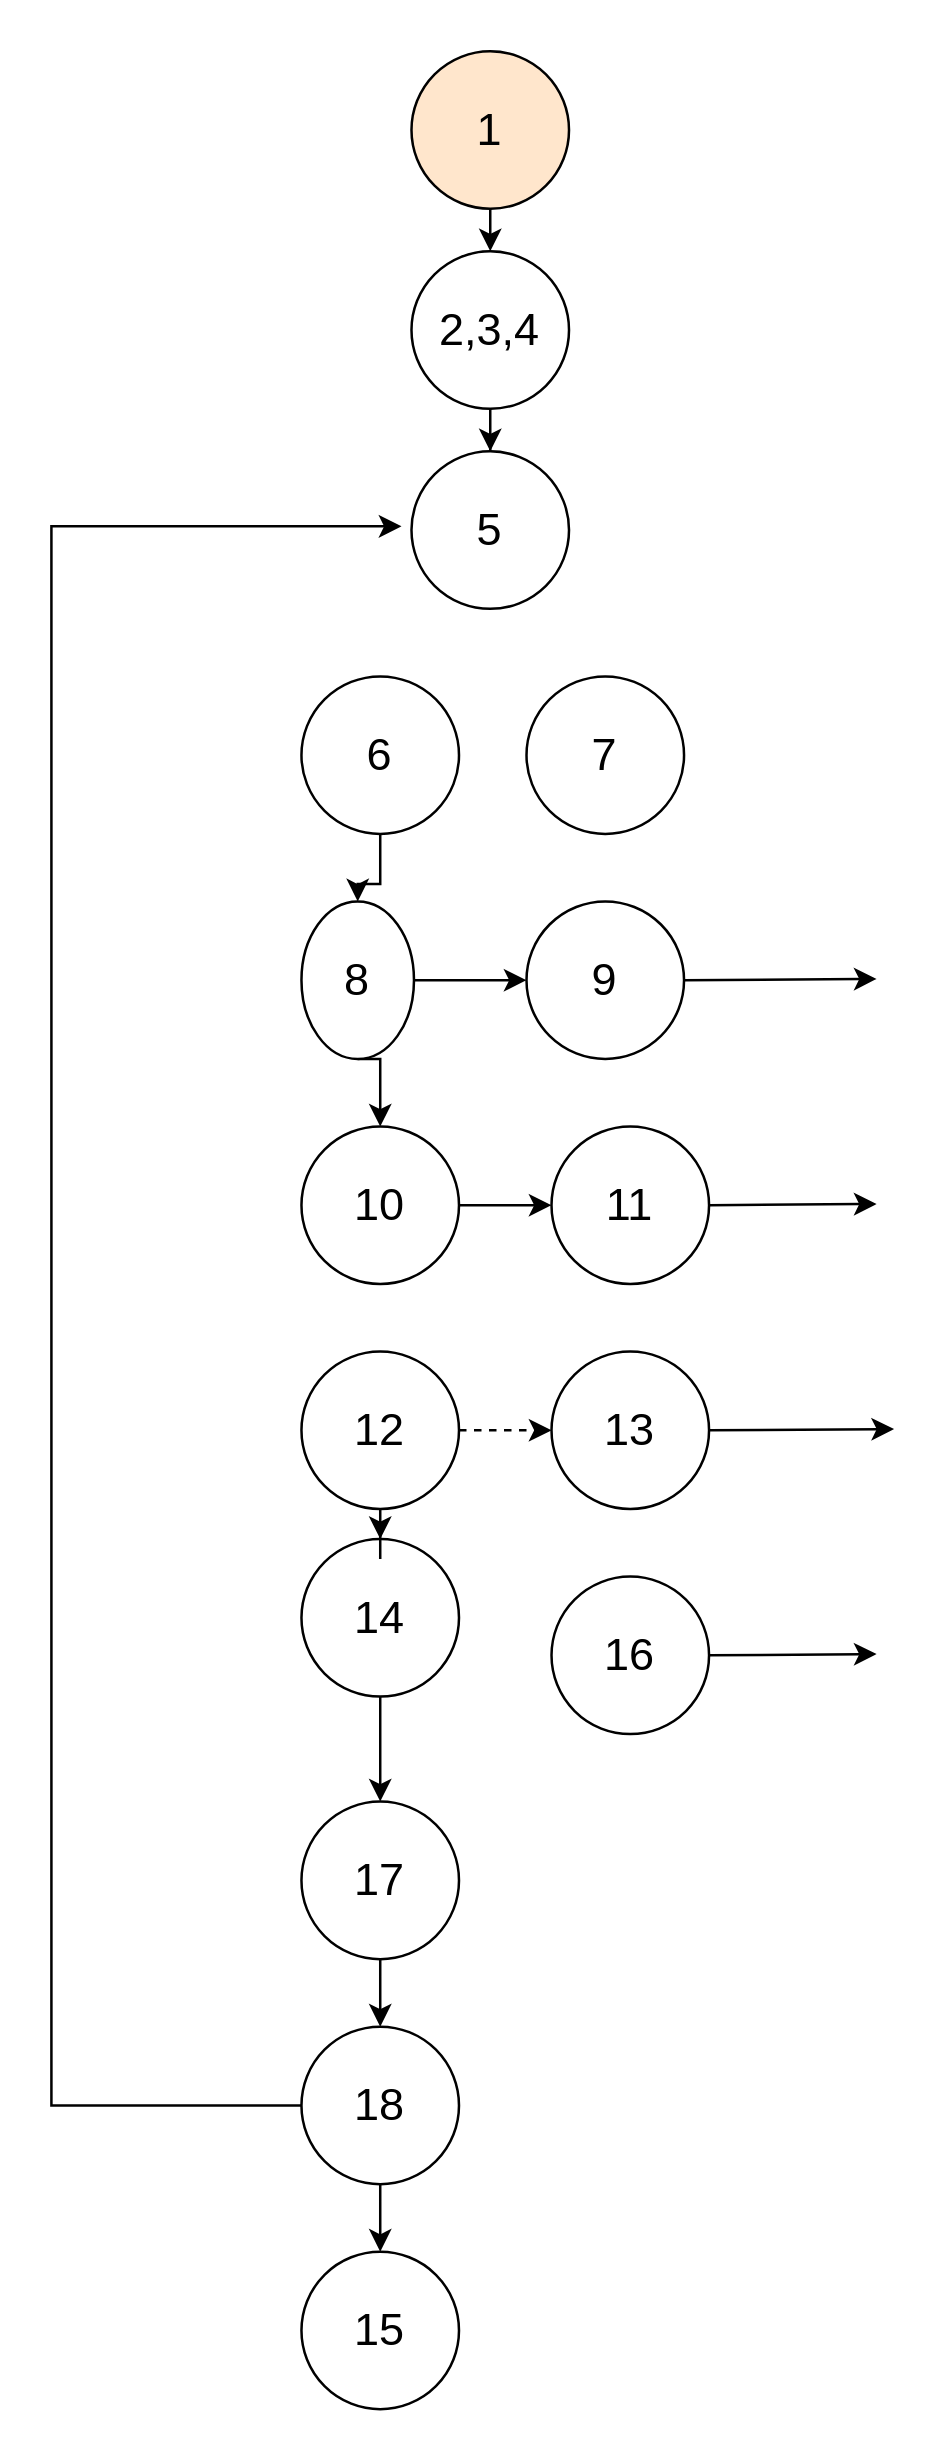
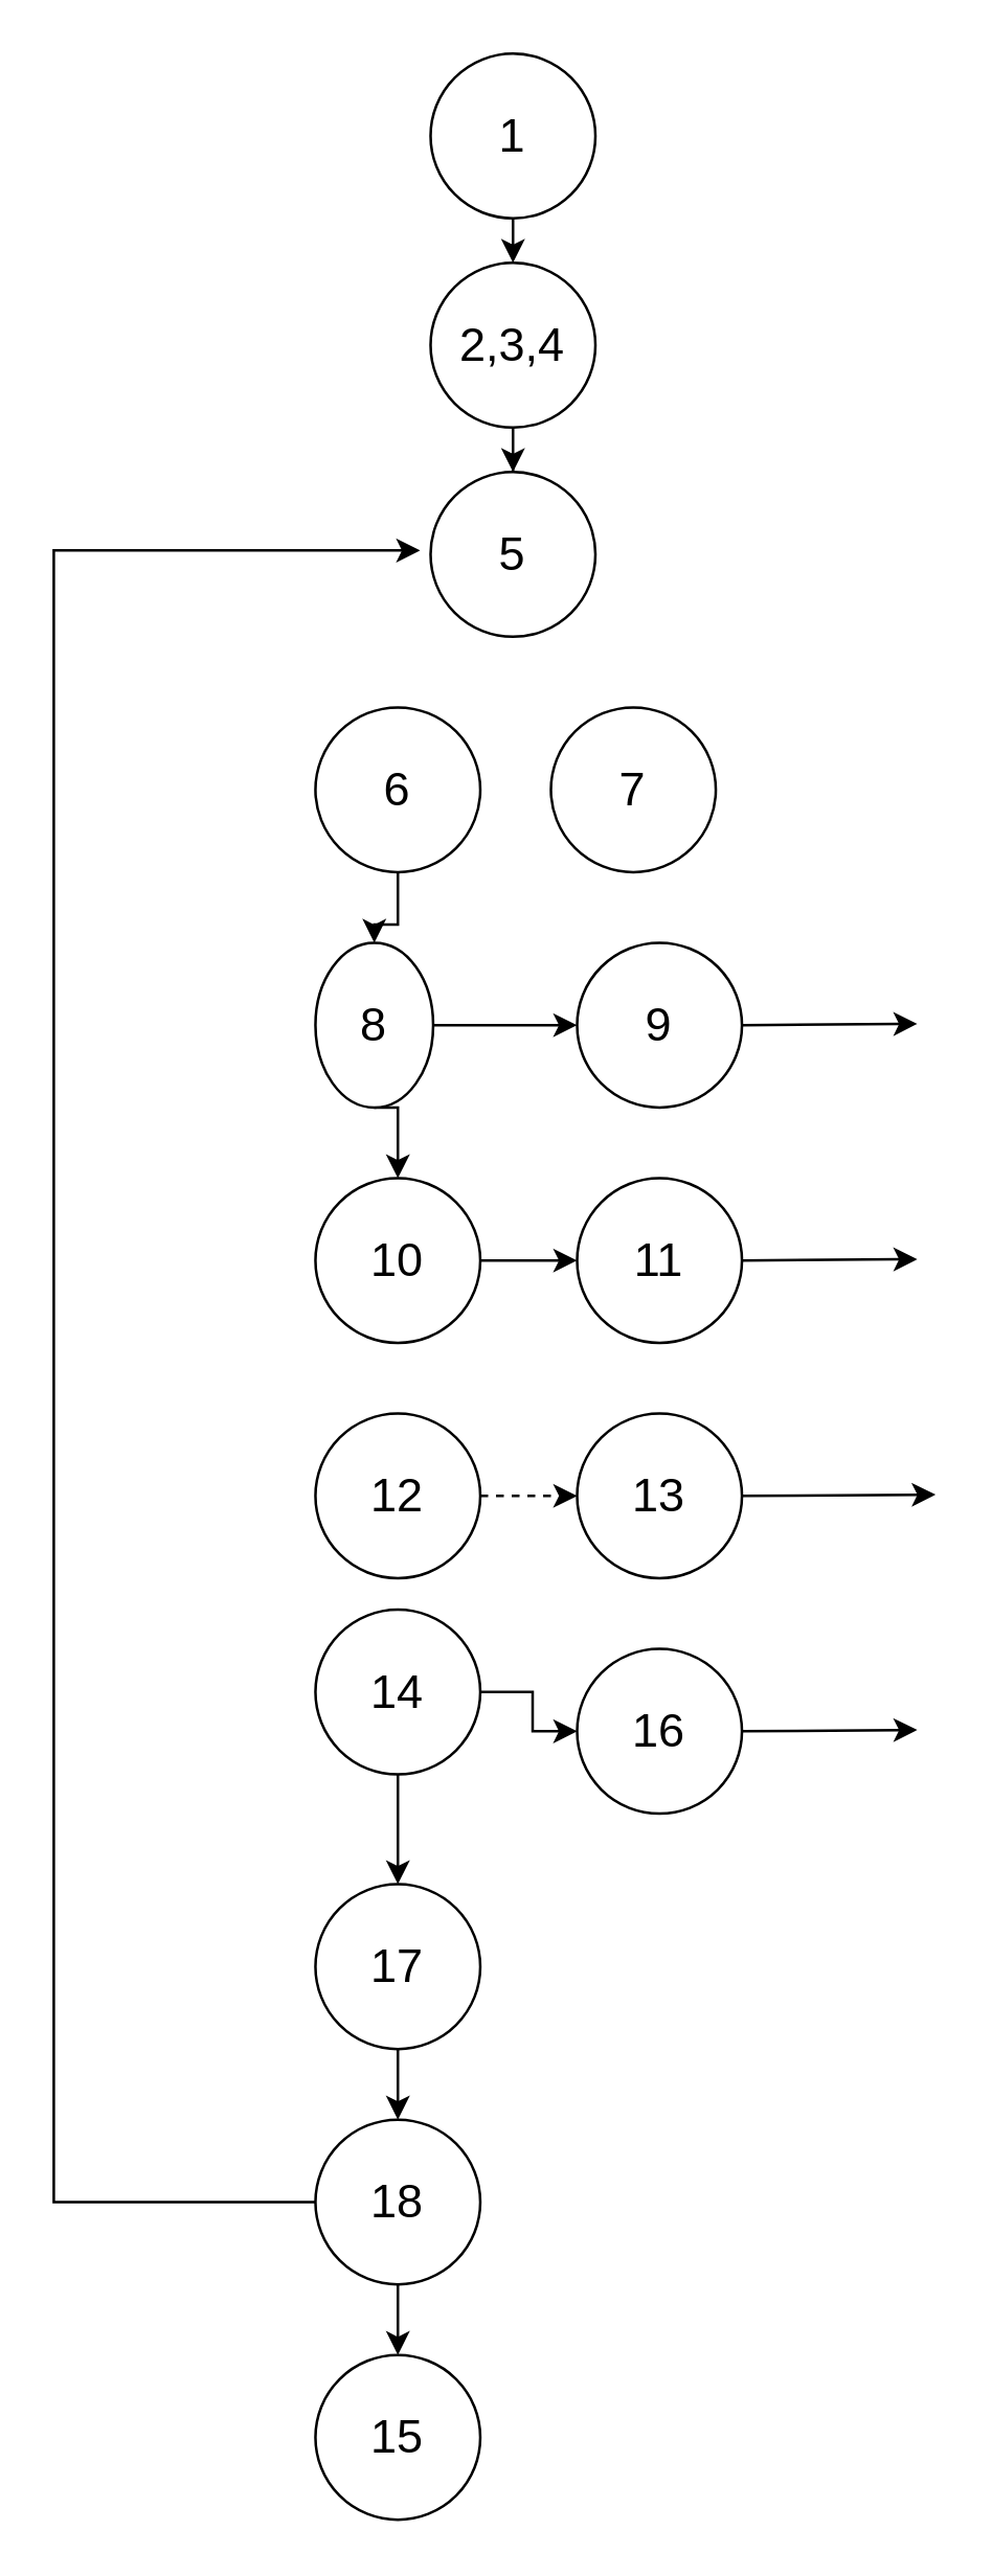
- <mxCell id="3" value="1" style="ellipse;whiteSpace=wrap;html=1;aspect=fixed;fontSize=18;fillColor=#ffe6cc;" vertex="1" parent="1"><mxGeometry x="164" y="20" width="63" height="63" as="geometry" /></mxCell>
+ <mxCell id="3" value="1" style="ellipse;whiteSpace=wrap;html=1;aspect=fixed;fontSize=18;" vertex="1" parent="1"><mxGeometry x="164" y="20" width="63" height="63" as="geometry" /></mxCell>
- <mxCell id="24" value="9" style="ellipse;whiteSpace=wrap;html=1;aspect=fixed;fontSize=18;" vertex="1" parent="1"><mxGeometry x="210" y="360" width="63" height="63" as="geometry" /></mxCell>
+ <mxCell id="24" value="9" style="ellipse;whiteSpace=wrap;html=1;aspect=fixed;fontSize=18;" vertex="1" parent="1"><mxGeometry x="220" y="360" width="63" height="63" as="geometry" /></mxCell>
- <mxCell id="19" style="edgeStyle=orthogonalEdgeStyle;rounded=0;orthogonalLoop=1;jettySize=auto;html=1;exitX=0.5;exitY=1;exitDx=0;exitDy=0;fontSize=18;" edge="1" parent="1" source="21" target="11"><mxGeometry relative="1" as="geometry" /></mxCell>
+ <mxCell id="10" style="edgeStyle=orthogonalEdgeStyle;rounded=0;orthogonalLoop=1;jettySize=auto;html=1;exitX=1;exitY=0.5;exitDx=0;exitDy=0;fontSize=18;" edge="1" parent="1" source="11" target="30"><mxGeometry relative="1" as="geometry" /></mxCell>
